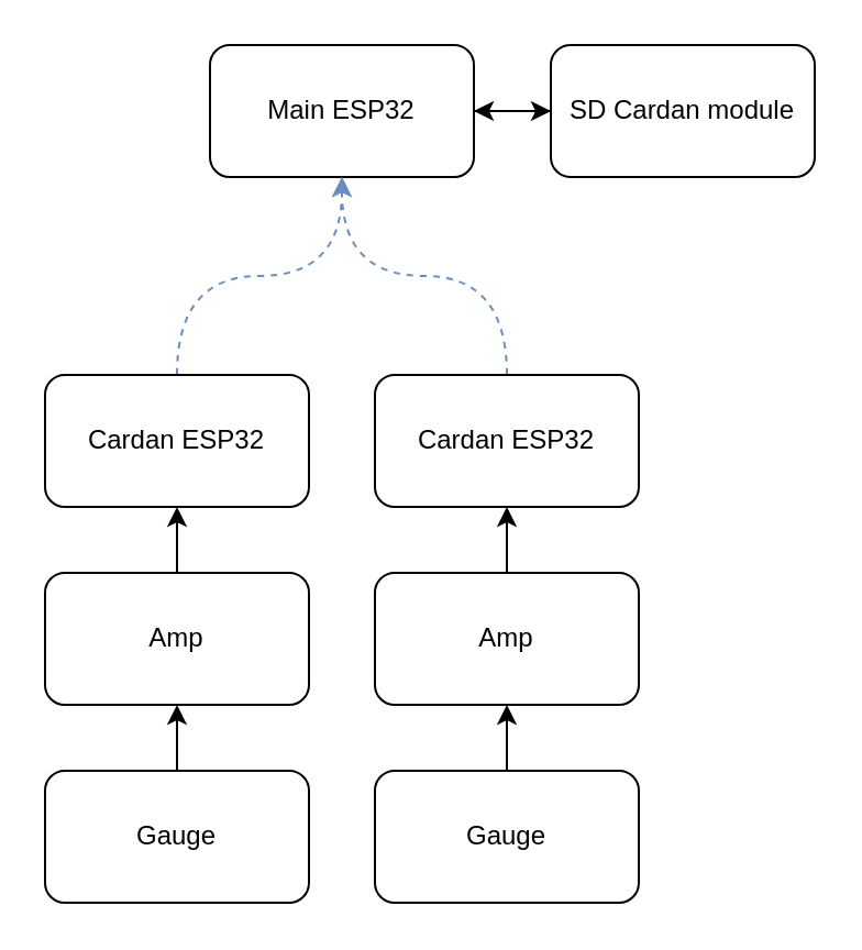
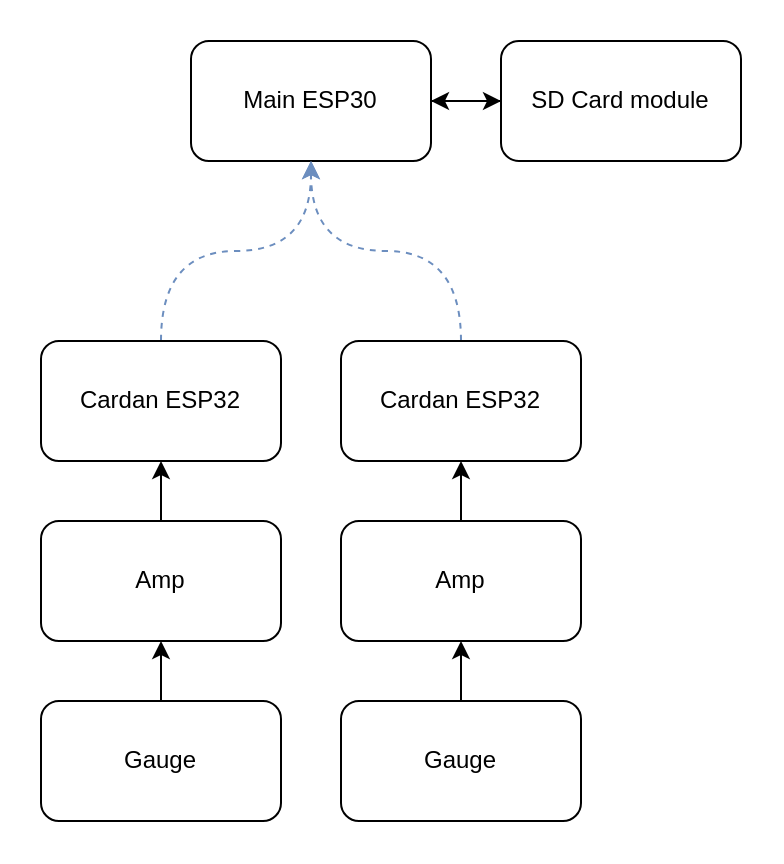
- <mxCell id="3" value="Main ESP32" style="rounded=1;whiteSpace=wrap;html=1;" vertex="1" parent="1"><mxGeometry x="95" y="20" width="120" height="60" as="geometry" /></mxCell>
+ <mxCell id="3" value="Main ESP30" style="rounded=1;whiteSpace=wrap;html=1;" vertex="1" parent="1"><mxGeometry x="95" y="20" width="120" height="60" as="geometry" /></mxCell>
- <mxCell id="5" value="SD Cardan module" style="rounded=1;whiteSpace=wrap;html=1;" vertex="1" parent="1"><mxGeometry x="250" y="20" width="120" height="60" as="geometry" /></mxCell>
+ <mxCell id="5" value="SD Card module" style="rounded=1;whiteSpace=wrap;html=1;" vertex="1" parent="1"><mxGeometry x="250" y="20" width="120" height="60" as="geometry" /></mxCell>
